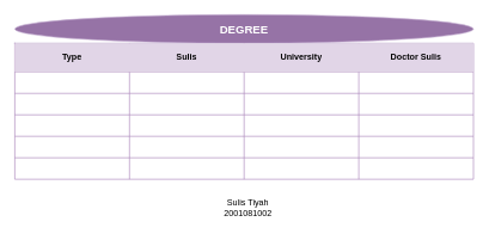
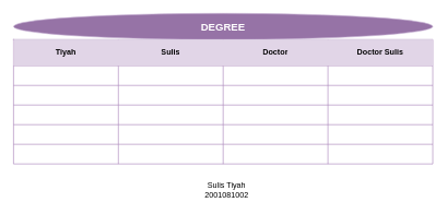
- <mxCell id="6" value="&lt;b&gt;Type&lt;/b&gt;" style="shape=partialRectangle;html=1;whiteSpace=wrap;connectable=0;overflow=hidden;fillColor=none;top=0;left=0;bottom=0;right=0;" vertex="1" parent="5"><mxGeometry width="160" height="40" as="geometry" /></mxCell>
+ <mxCell id="6" value="&lt;b&gt;Tiyah&lt;/b&gt;" style="shape=partialRectangle;html=1;whiteSpace=wrap;connectable=0;overflow=hidden;fillColor=none;top=0;left=0;bottom=0;right=0;" vertex="1" parent="5"><mxGeometry width="160" height="40" as="geometry" /></mxCell>
- <mxCell id="8" value="&lt;b&gt;University&lt;/b&gt;" style="shape=partialRectangle;html=1;whiteSpace=wrap;connectable=0;overflow=hidden;fillColor=none;top=0;left=0;bottom=0;right=0;" vertex="1" parent="5"><mxGeometry x="320" width="160" height="40" as="geometry" /></mxCell>
+ <mxCell id="8" value="&lt;b&gt;Doctor&lt;/b&gt;" style="shape=partialRectangle;html=1;whiteSpace=wrap;connectable=0;overflow=hidden;fillColor=none;top=0;left=0;bottom=0;right=0;" vertex="1" parent="5"><mxGeometry x="320" width="160" height="40" as="geometry" /></mxCell>
